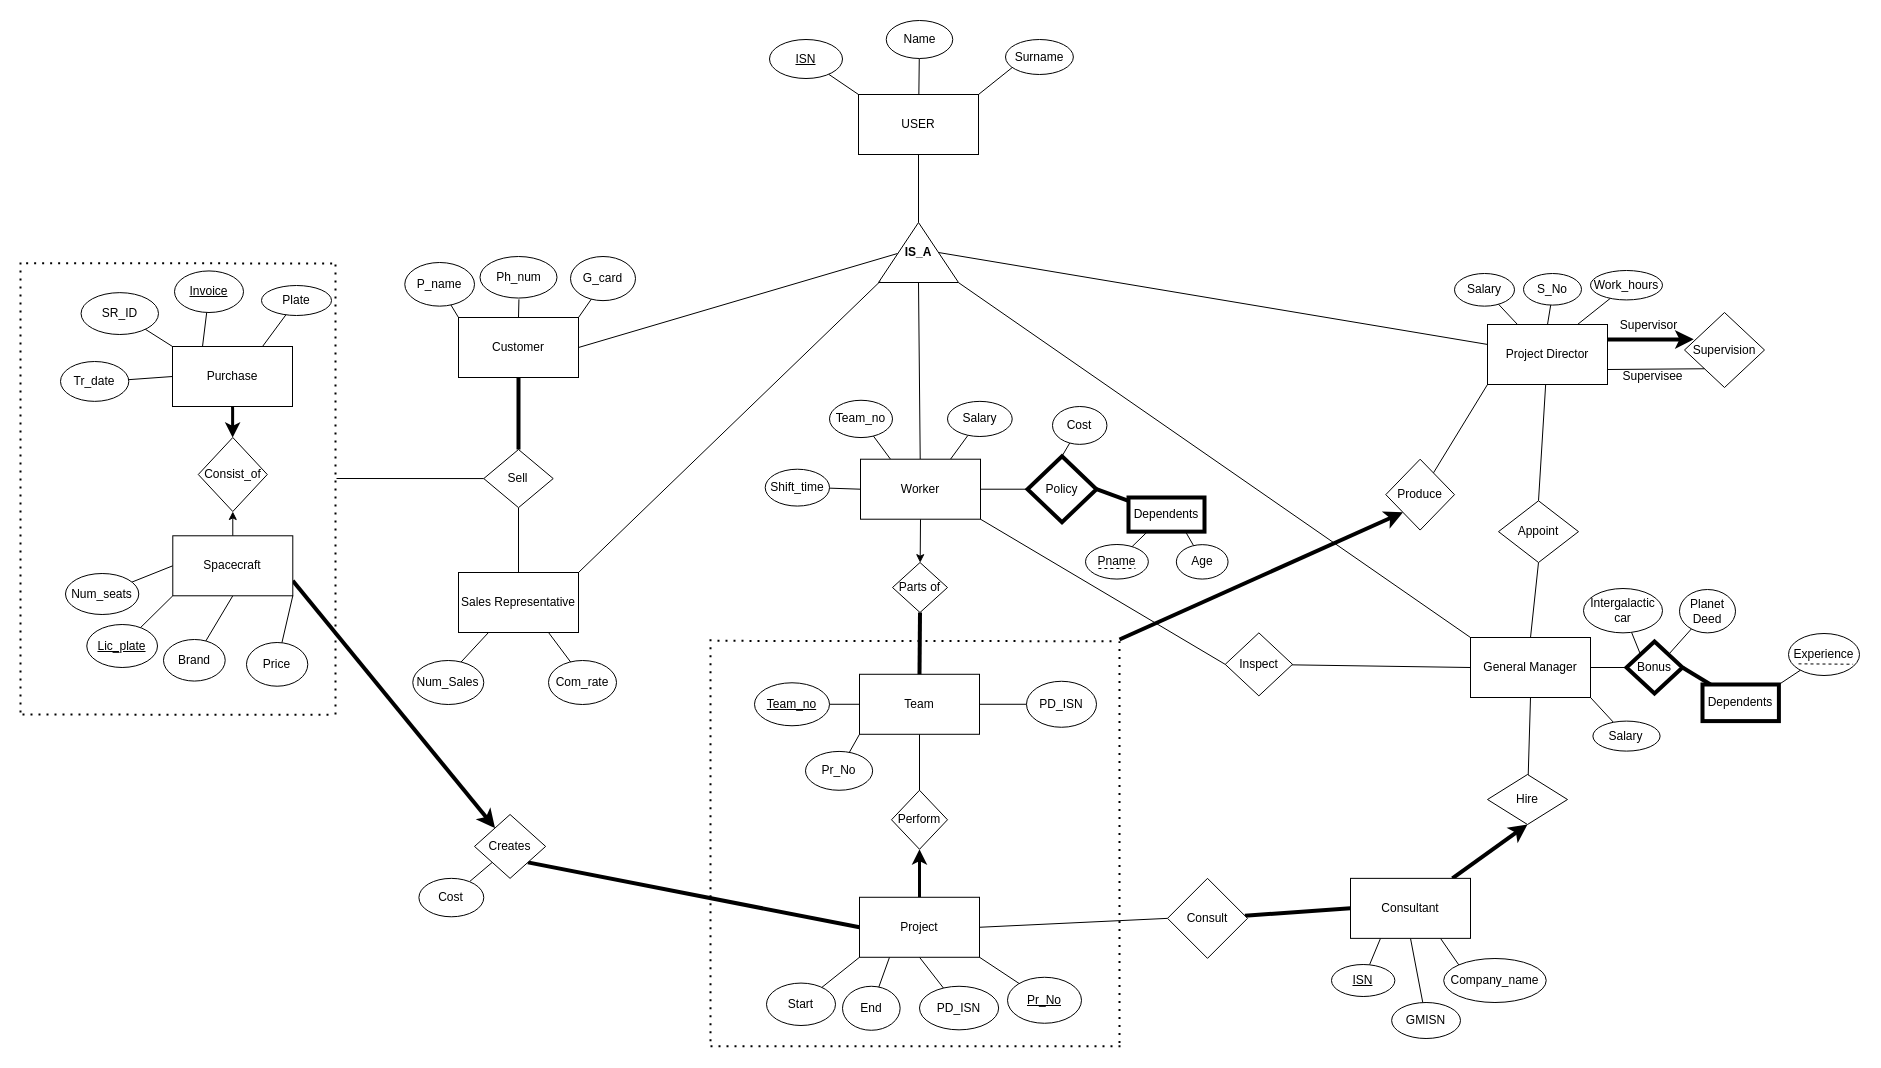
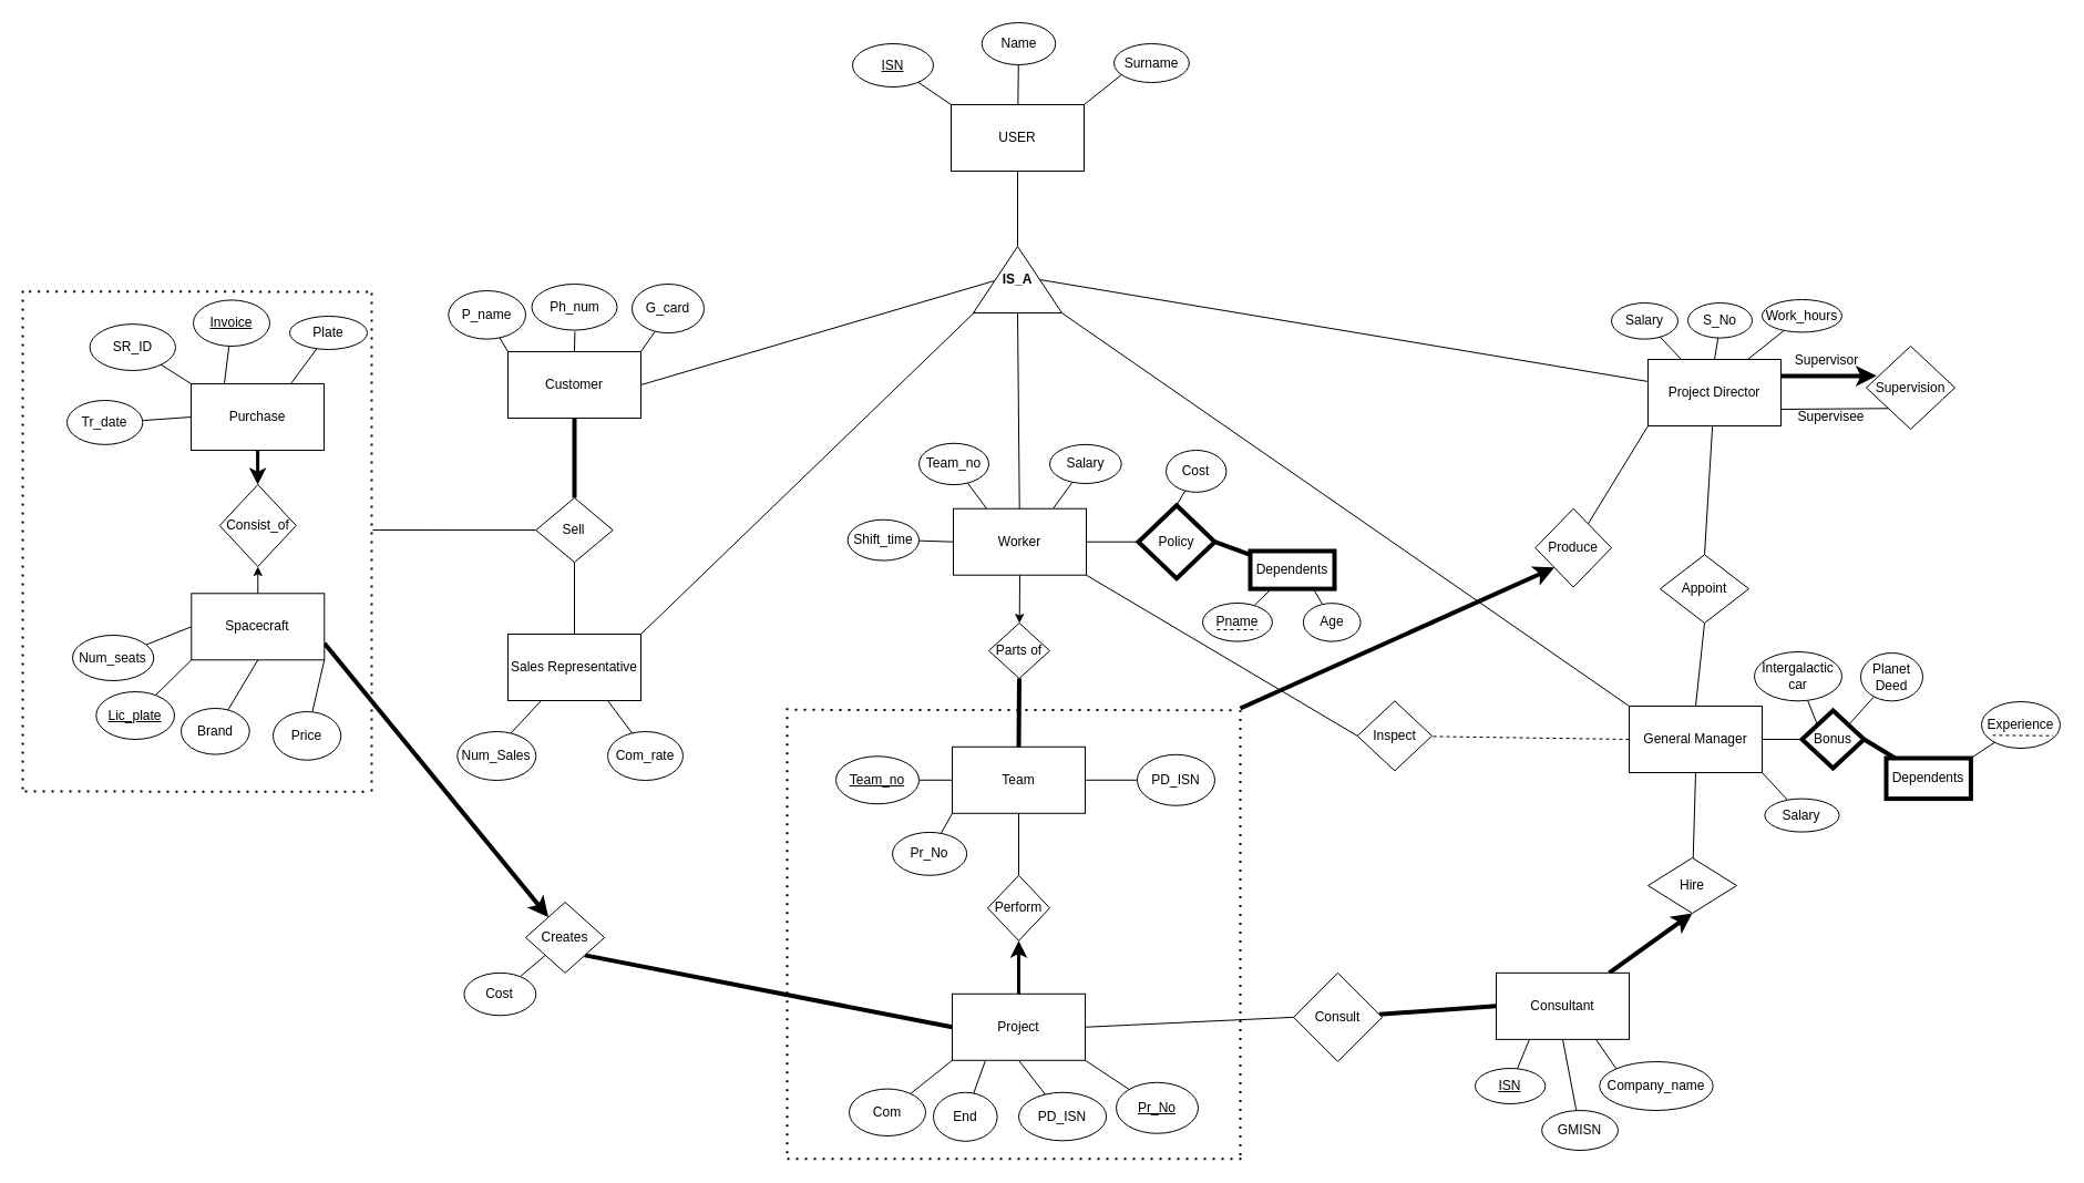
- <mxCell id="62" style="edgeStyle=none;rounded=0;orthogonalLoop=1;jettySize=auto;html=1;exitX=0;exitY=0.5;exitDx=0;exitDy=0;endArrow=none;endFill=0;strokeWidth=1;" parent="1" source="66" target="101" edge="1"><mxGeometry relative="1" as="geometry"><mxPoint x="1131.286" y="569.571" as="targetPoint" /></mxGeometry></mxCell>
+ <mxCell id="62" style="edgeStyle=none;rounded=0;orthogonalLoop=1;jettySize=auto;html=1;exitX=0;exitY=0.5;exitDx=0;exitDy=0;endArrow=none;endFill=0;strokeWidth=1;dashed=1;" parent="1" source="66" target="101" edge="1"><mxGeometry relative="1" as="geometry"><mxPoint x="1131.286" y="569.571" as="targetPoint" /></mxGeometry></mxCell>
- <mxCell id="92" value="Start" style="ellipse;whiteSpace=wrap;html=1;strokeWidth=1;" parent="1" vertex="1"><mxGeometry x="766" y="982.57" width="69" height="42.43" as="geometry" /></mxCell>
+ <mxCell id="92" value="Com" style="ellipse;whiteSpace=wrap;html=1;strokeWidth=1;" parent="1" vertex="1"><mxGeometry x="766" y="982.57" width="69" height="42.43" as="geometry" /></mxCell>
